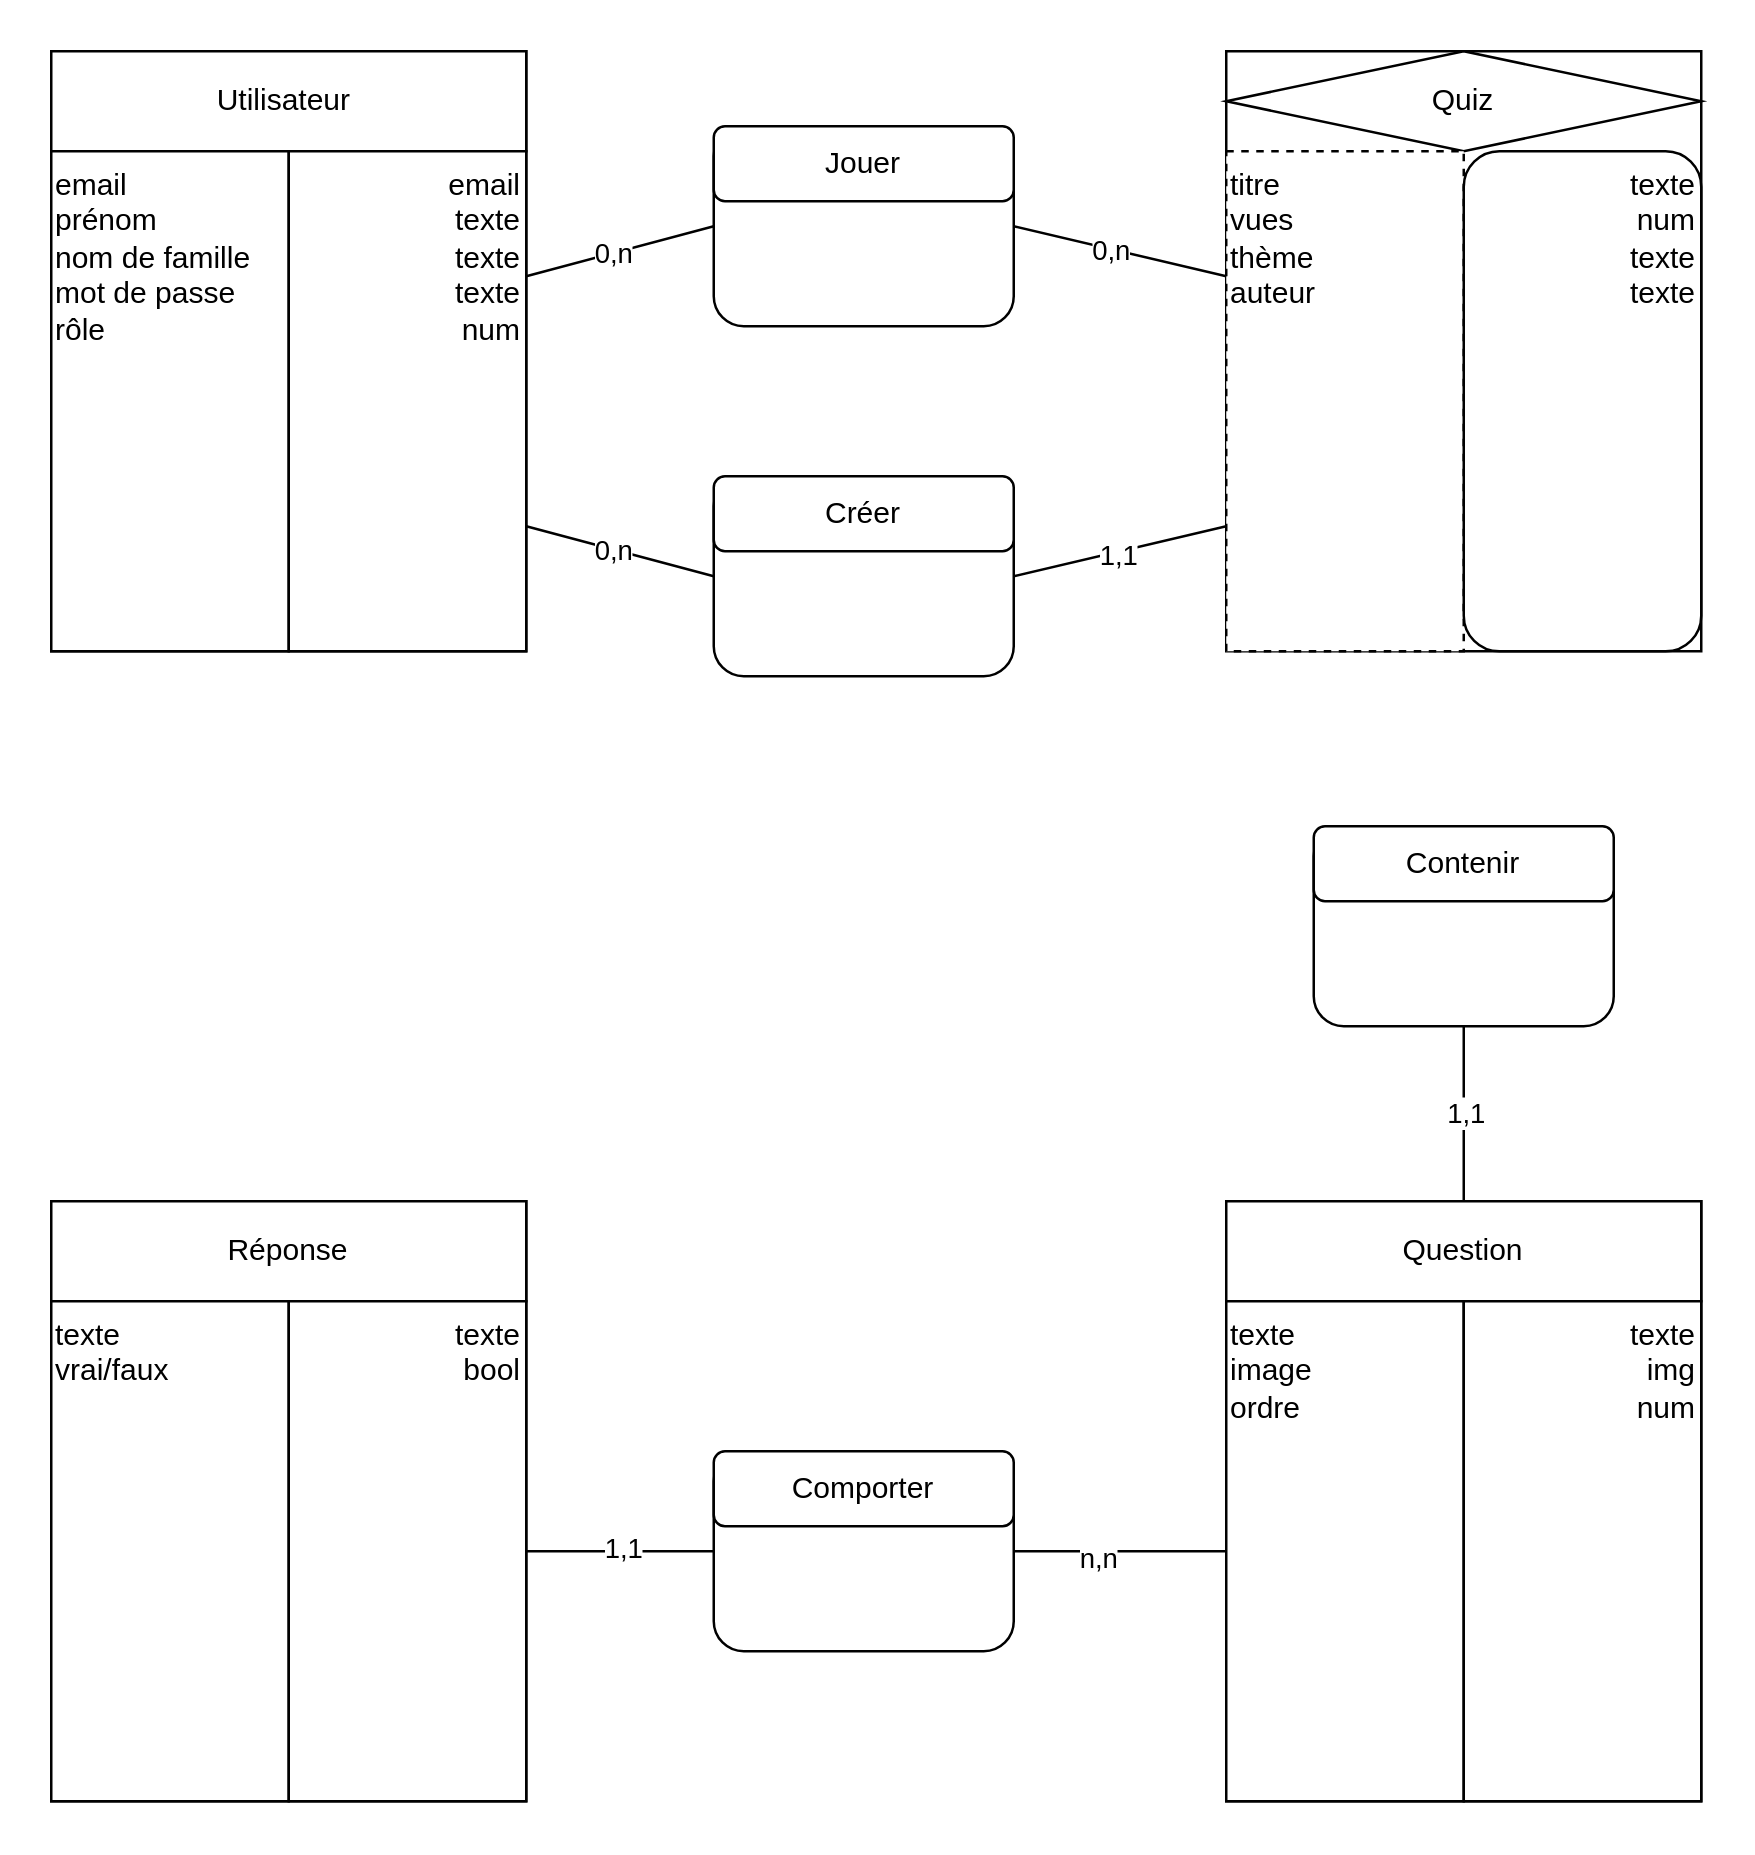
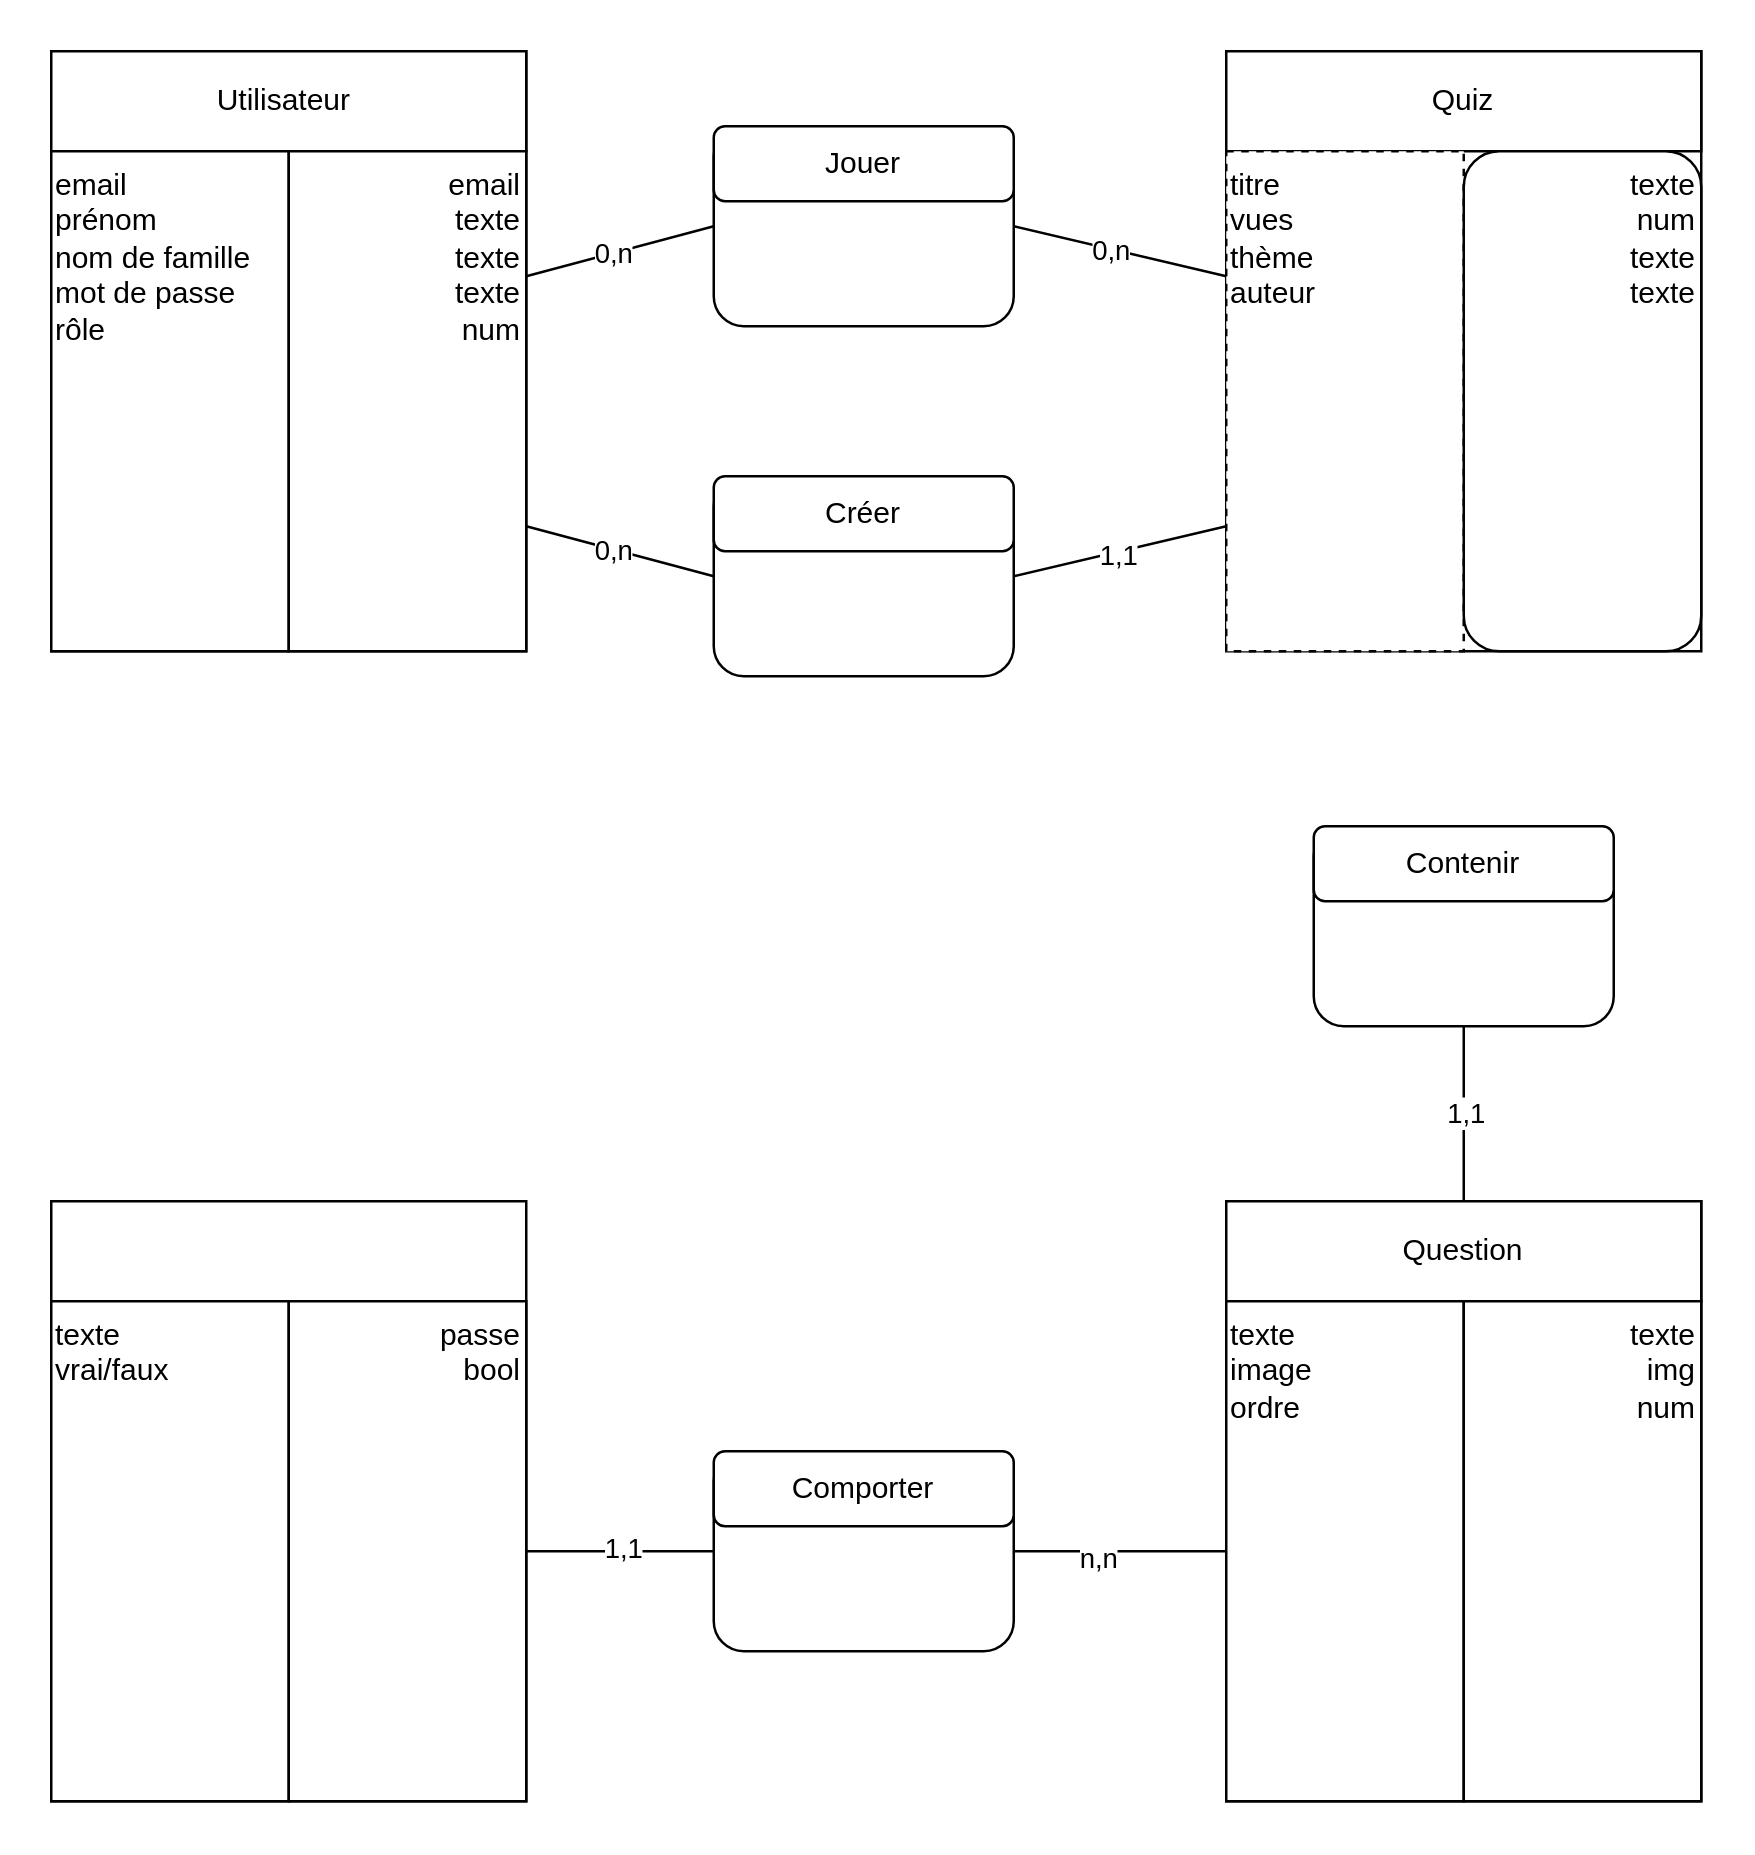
- <mxCell id="14" value="Quiz" style="rhombus;whiteSpace=wrap;html=1;" vertex="1" parent="12"><mxGeometry width="190.0" height="40" as="geometry" /></mxCell>
+ <mxCell id="14" value="Quiz" style="rounded=0;whiteSpace=wrap;html=1;" vertex="1" parent="12"><mxGeometry width="190.0" height="40" as="geometry" /></mxCell>
- <mxCell id="19" value="Réponse" style="rounded=0;whiteSpace=wrap;html=1;" vertex="1" parent="17"><mxGeometry width="190.0" height="40" as="geometry" /></mxCell>
- <mxCell id="21" value="texte&lt;div&gt;bool&lt;/div&gt;" style="rounded=0;whiteSpace=wrap;html=1;verticalAlign=top;align=right;" vertex="1" parent="17"><mxGeometry x="95.0" y="40" width="95.0" height="200" as="geometry" /></mxCell>
+ <mxCell id="21" value="passe&lt;div&gt;bool&lt;/div&gt;" style="rounded=0;whiteSpace=wrap;html=1;verticalAlign=top;align=right;" vertex="1" parent="17"><mxGeometry x="95.0" y="40" width="95.0" height="200" as="geometry" /></mxCell>
